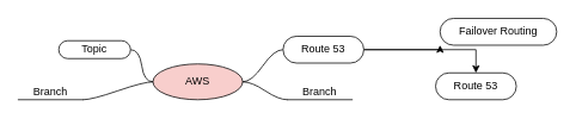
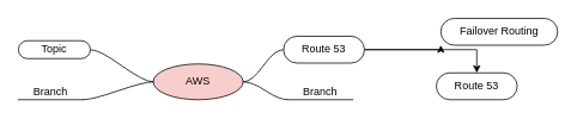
- <mxCell id="11" value="Topic" style="whiteSpace=wrap;html=1;rounded=1;arcSize=50;align=center;verticalAlign=middle;strokeWidth=1;autosize=1;spacing=4;treeFolding=1;treeMoving=1;newEdgeStyle={&quot;edgeStyle&quot;:&quot;entityRelationEdgeStyle&quot;,&quot;startArrow&quot;:&quot;none&quot;,&quot;endArrow&quot;:&quot;none&quot;,&quot;segment&quot;:10,&quot;curved&quot;:1};" vertex="1" parent="1"><mxGeometry x="65" y="45" width="80" height="20" as="geometry" /></mxCell>
+ <mxCell id="11" value="Topic" style="whiteSpace=wrap;html=1;rounded=1;arcSize=50;align=center;verticalAlign=middle;strokeWidth=1;autosize=1;spacing=4;treeFolding=1;treeMoving=1;newEdgeStyle={&quot;edgeStyle&quot;:&quot;entityRelationEdgeStyle&quot;,&quot;startArrow&quot;:&quot;none&quot;,&quot;endArrow&quot;:&quot;none&quot;,&quot;segment&quot;:10,&quot;curved&quot;:1};" vertex="1" parent="1"><mxGeometry x="20" y="45" width="80" height="20" as="geometry" /></mxCell>
